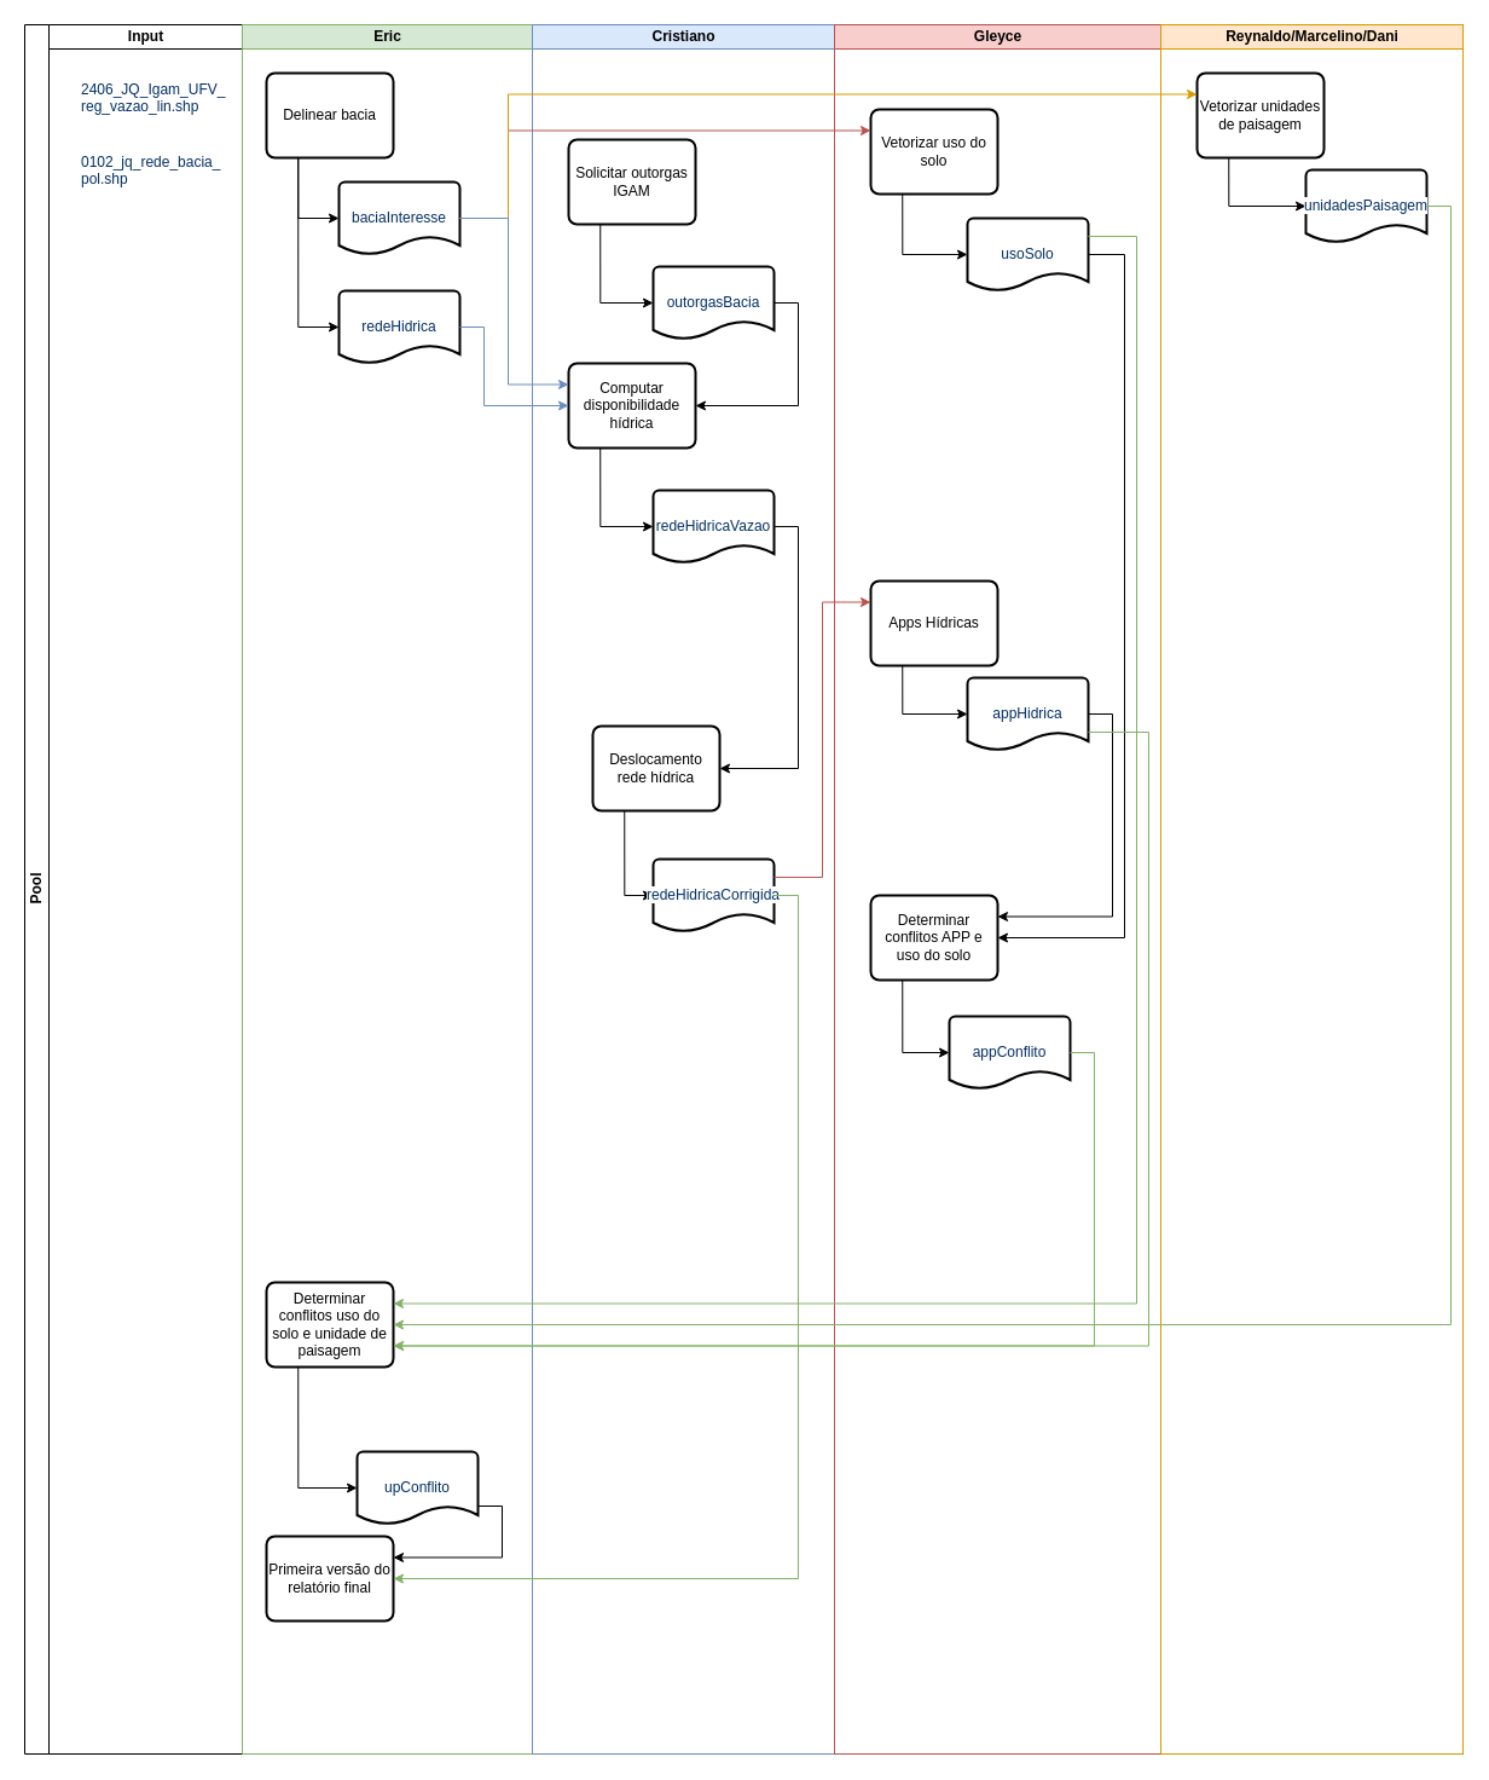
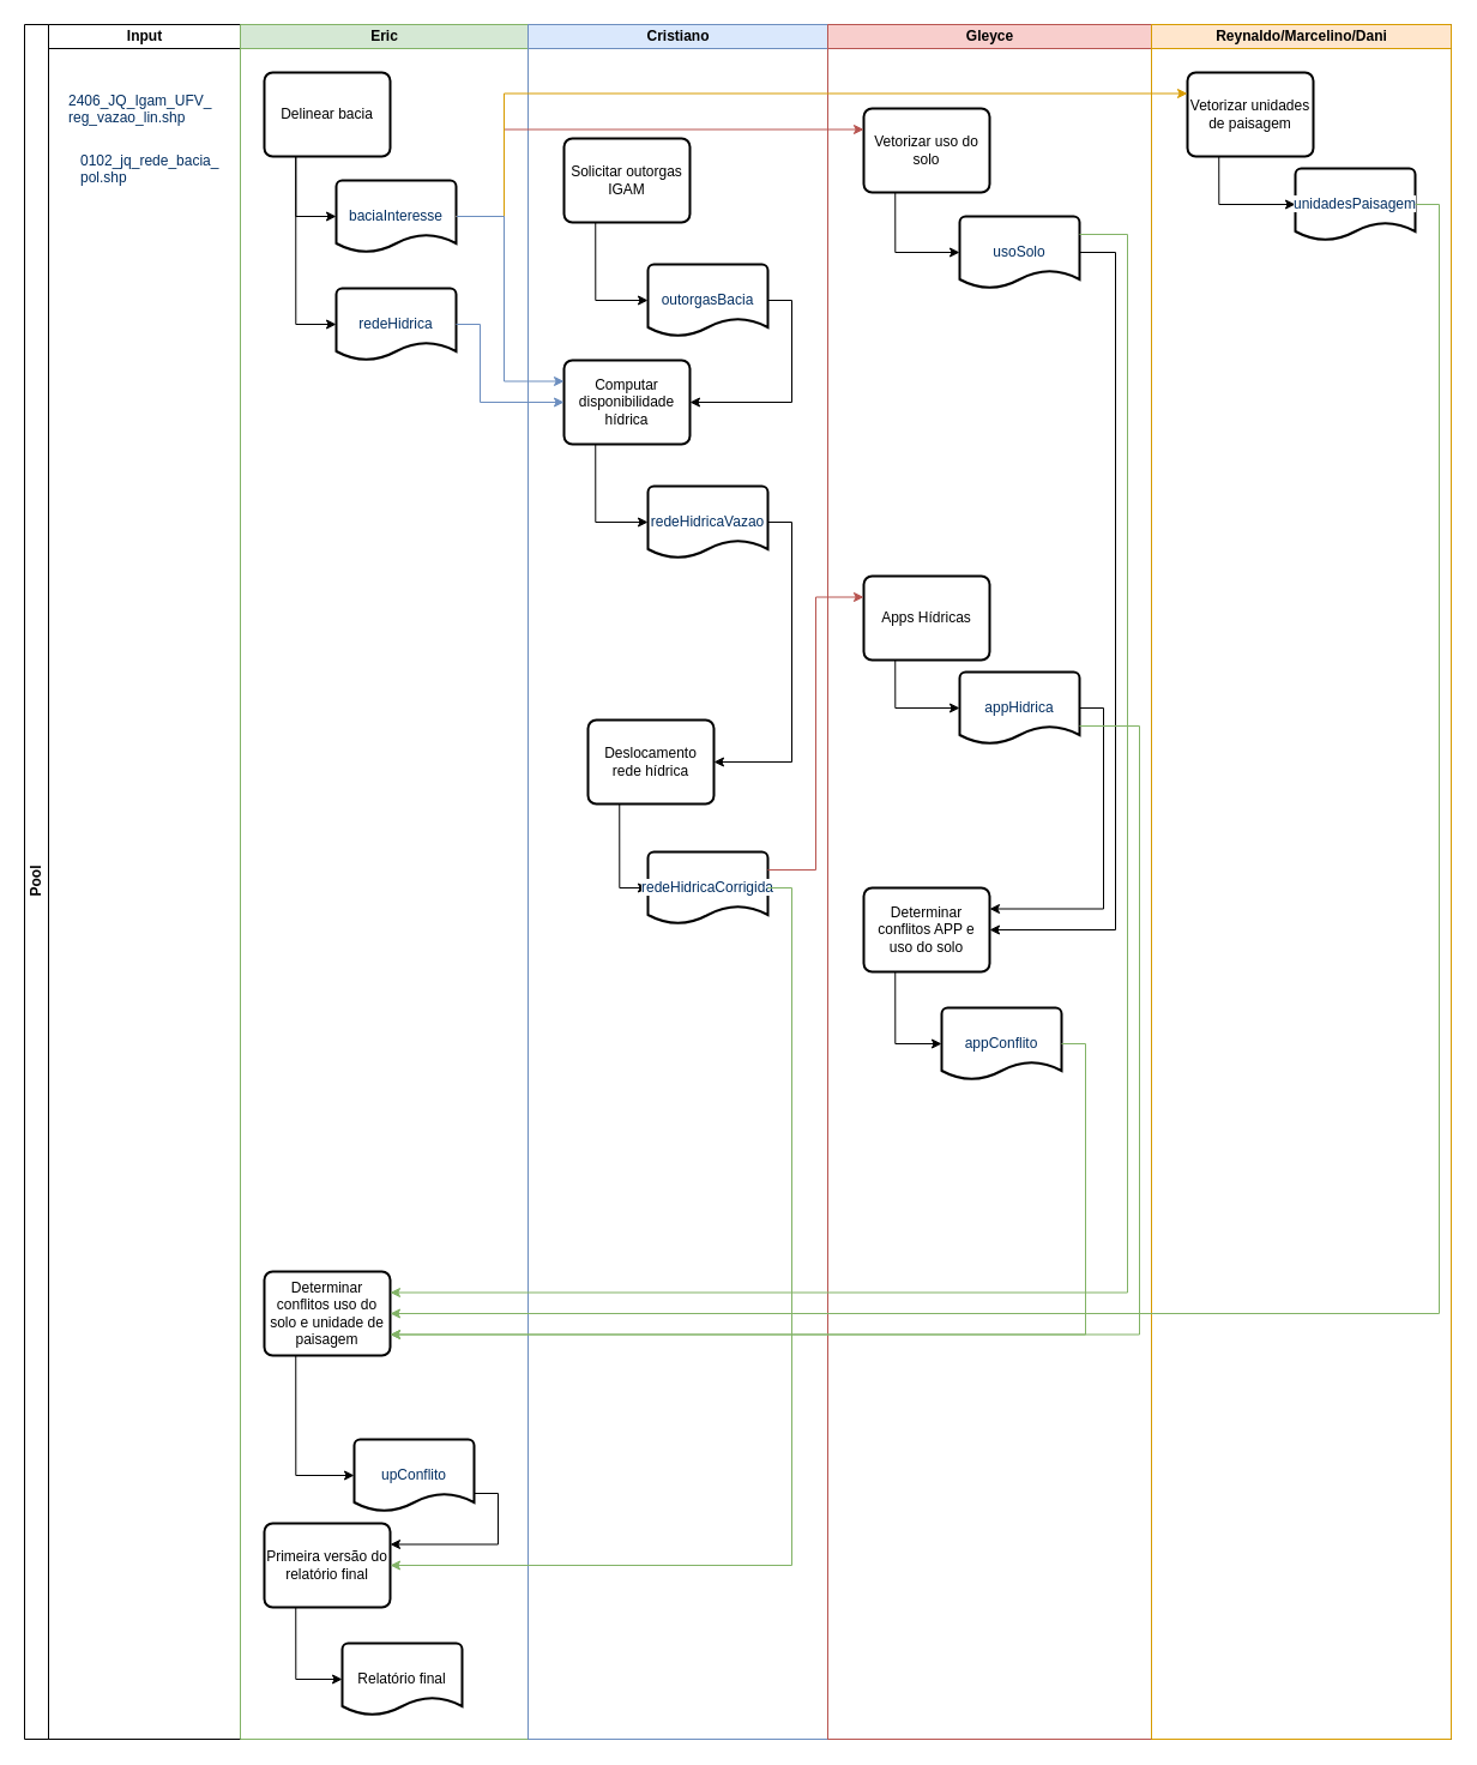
- <mxCell id="4" value="&lt;span style=&quot;color: rgb(3 , 47 , 98) ; font-family: , &amp;#34;consolas&amp;#34; , &amp;#34;liberation mono&amp;#34; , &amp;#34;menlo&amp;#34; , monospace ; font-size: 12px ; font-style: normal ; font-weight: 400 ; letter-spacing: normal ; text-indent: 0px ; text-transform: none ; word-spacing: 0px ; background-color: rgb(255 , 255 , 255) ; float: none ; display: inline&quot;&gt;2406_JQ_Igam_UFV_&lt;br&gt;reg_vazao_lin.shp&lt;/span&gt;" style="text;whiteSpace=wrap;html=1;" vertex="1" parent="3"><mxGeometry x="25" y="40" width="125" height="30" as="geometry" /></mxCell>
+ <mxCell id="4" value="&lt;span style=&quot;color: rgb(3 , 47 , 98) ; font-family: , &amp;#34;consolas&amp;#34; , &amp;#34;liberation mono&amp;#34; , &amp;#34;menlo&amp;#34; , monospace ; font-size: 12px ; font-style: normal ; font-weight: 400 ; letter-spacing: normal ; text-indent: 0px ; text-transform: none ; word-spacing: 0px ; background-color: rgb(255 , 255 , 255) ; float: none ; display: inline&quot;&gt;2406_JQ_Igam_UFV_&lt;br&gt;reg_vazao_lin.shp&lt;/span&gt;" style="text;whiteSpace=wrap;html=1;" vertex="1" parent="3"><mxGeometry x="15" y="50" width="125" height="30" as="geometry" /></mxCell>
+ <mxCell id="10" style="edgeStyle=orthogonalEdgeStyle;rounded=0;orthogonalLoop=1;jettySize=auto;html=1;exitX=0.25;exitY=1;exitDx=0;exitDy=0;entryX=0;entryY=0.5;entryDx=0;entryDy=0;entryPerimeter=0;" edge="1" parent="6" source="11" target="13"><mxGeometry relative="1" as="geometry" /></mxCell>
+ <mxCell id="13" value="Relatório final" style="strokeWidth=2;html=1;shape=mxgraph.flowchart.document2;whiteSpace=wrap;size=0.25;" vertex="1" parent="6"><mxGeometry x="85" y="1350" width="100" height="60" as="geometry" /></mxCell>
